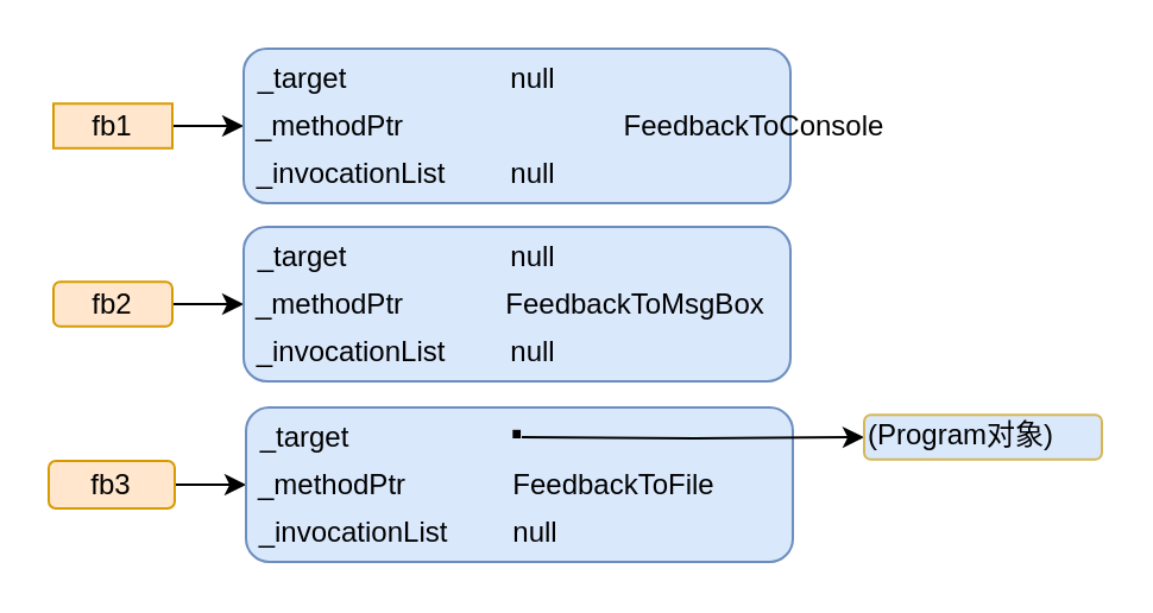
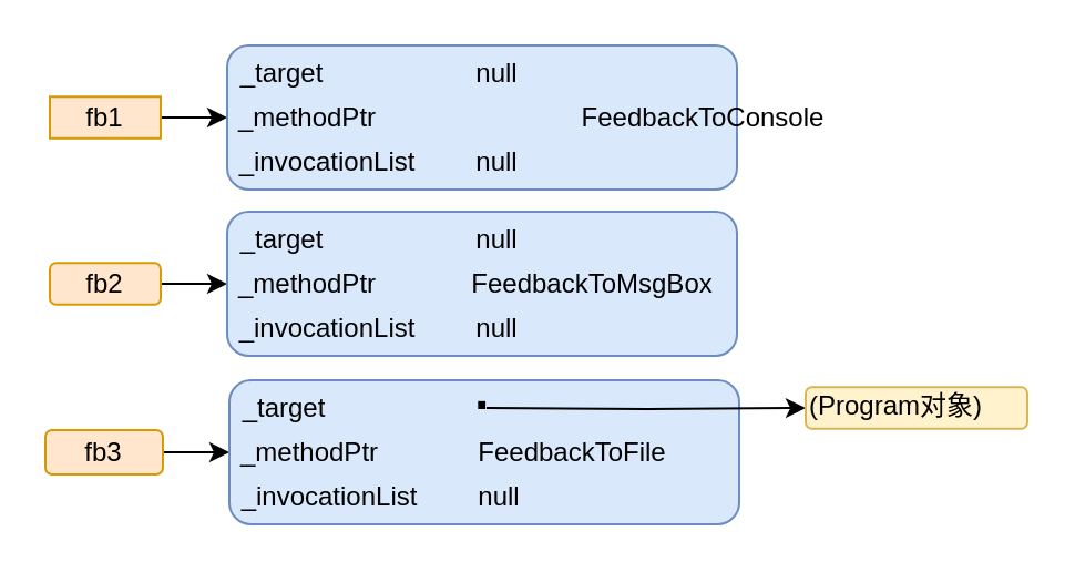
- <mxCell id="21" value="(Program对象)" style="rounded=1;whiteSpace=wrap;html=1;align=left;fillColor=#dae8fc;strokeColor=#d6b656;" parent="1" vertex="1"><mxGeometry x="363" y="174.12" width="100" height="18.75" as="geometry" /></mxCell>
+ <mxCell id="21" value="(Program对象)" style="rounded=1;whiteSpace=wrap;html=1;align=left;fillColor=#fff2cc;strokeColor=#d6b656;" parent="1" vertex="1"><mxGeometry x="363" y="174.12" width="100" height="18.75" as="geometry" /></mxCell>
